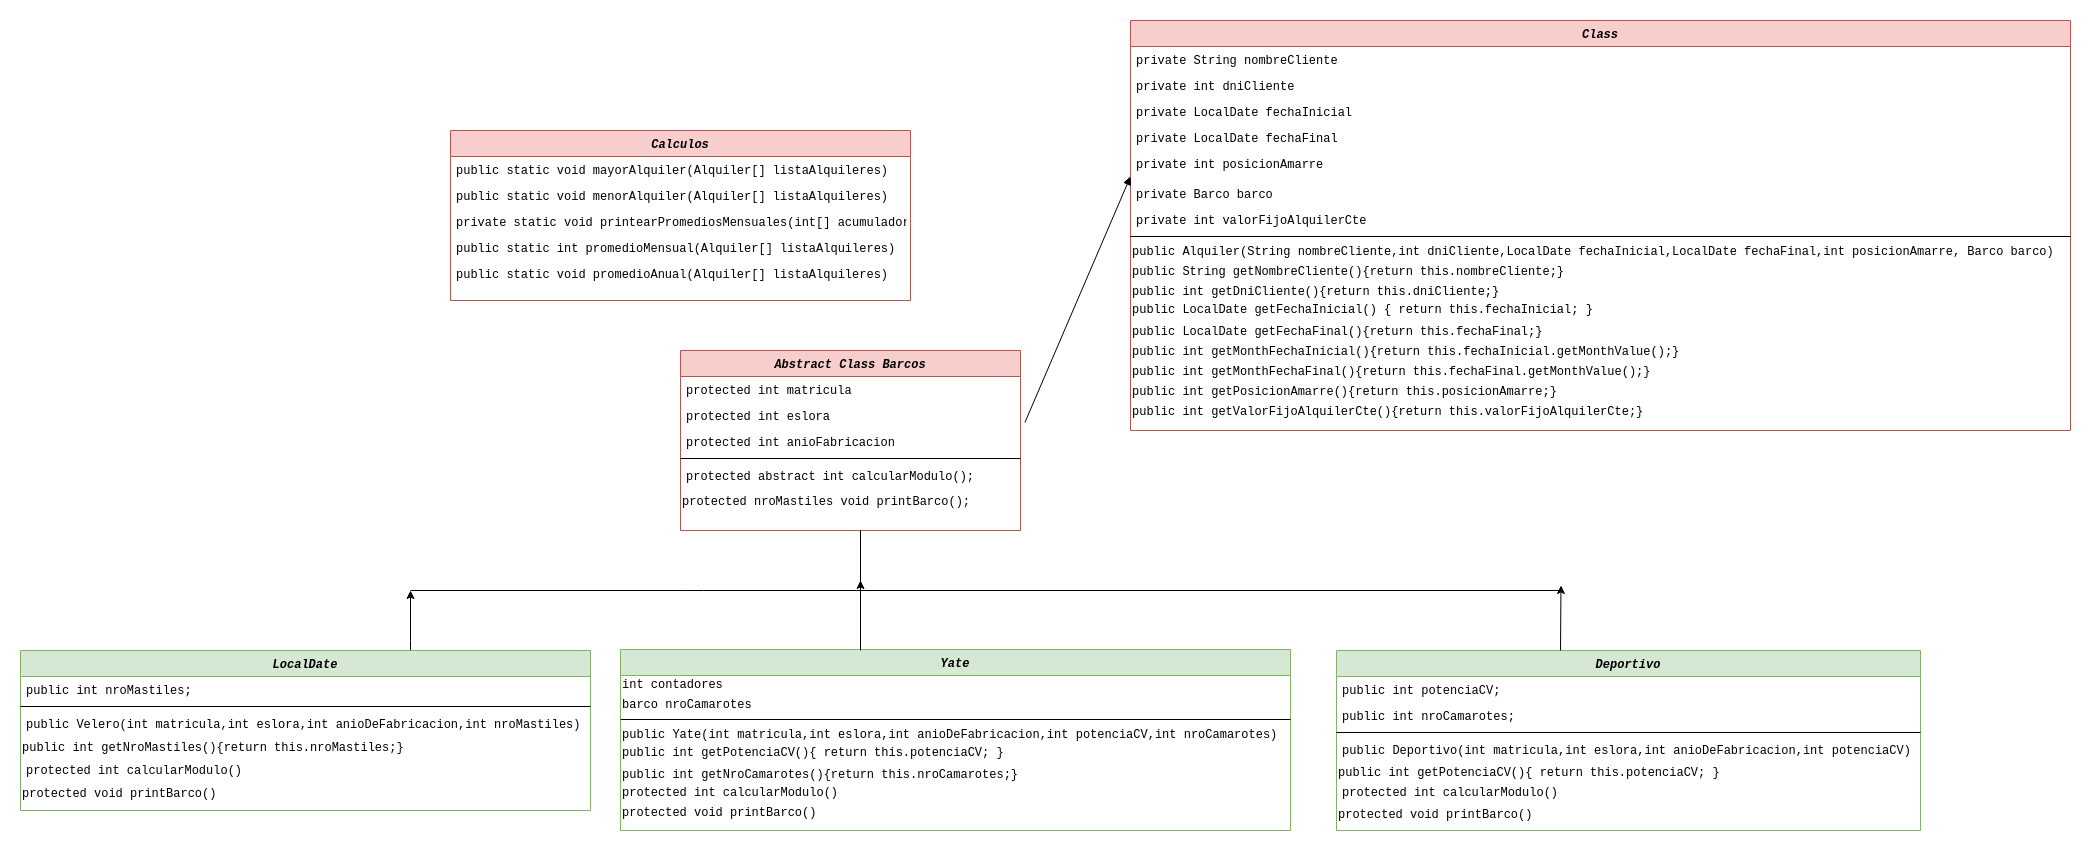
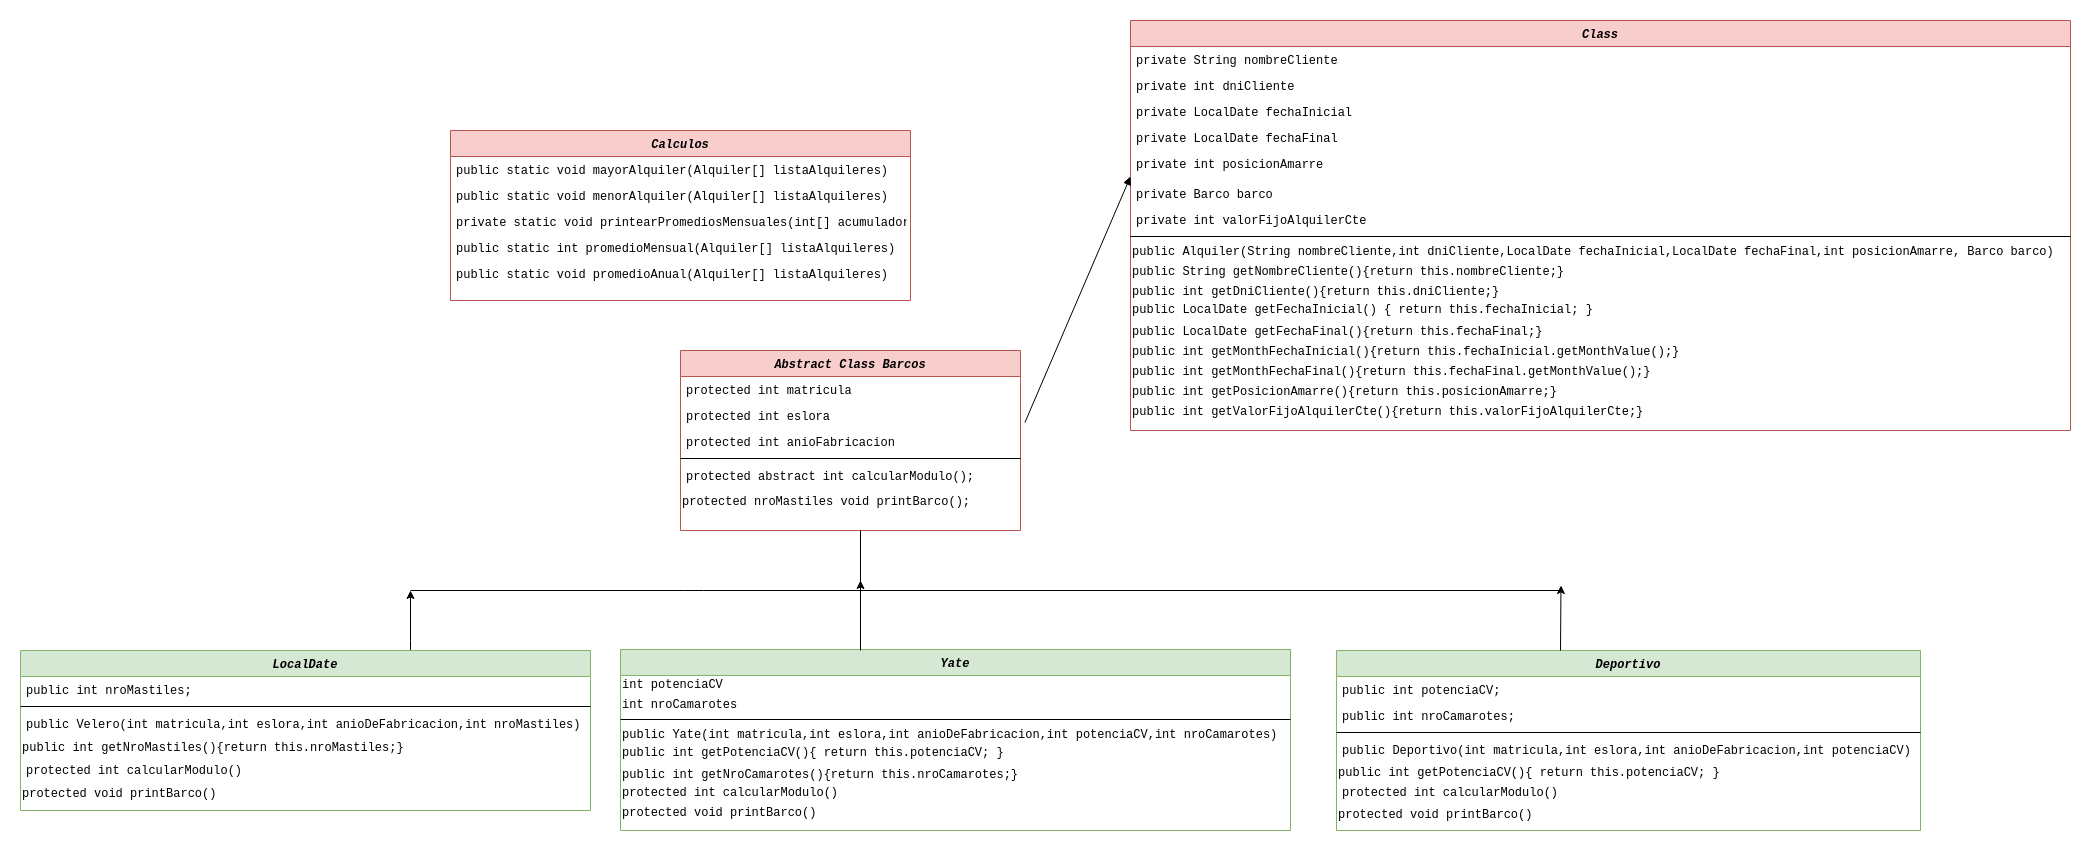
- <mxCell id="18" value="&lt;span style=&quot;&quot;&gt;int contadores&lt;/span&gt;" style="text;html=1;align=left;verticalAlign=middle;resizable=0;points=[];autosize=1;fontColor=#000000;fontFamily=Courier New;" vertex="1" parent="17"><mxGeometry y="26" width="670" height="20" as="geometry" /></mxCell>
+ <mxCell id="18" value="&lt;span style=&quot;&quot;&gt;int potenciaCV&lt;/span&gt;" style="text;html=1;align=left;verticalAlign=middle;resizable=0;points=[];autosize=1;fontColor=#000000;fontFamily=Courier New;" vertex="1" parent="17"><mxGeometry y="26" width="670" height="20" as="geometry" /></mxCell>
- <mxCell id="19" value="&lt;span style=&quot;&quot;&gt;barco nroCamarotes&lt;/span&gt;" style="text;html=1;align=left;verticalAlign=middle;resizable=0;points=[];autosize=1;fontColor=#000000;fontFamily=Courier New;" vertex="1" parent="17"><mxGeometry y="46" width="670" height="20" as="geometry" /></mxCell>
+ <mxCell id="19" value="&lt;span style=&quot;&quot;&gt;int nroCamarotes&lt;/span&gt;" style="text;html=1;align=left;verticalAlign=middle;resizable=0;points=[];autosize=1;fontColor=#000000;fontFamily=Courier New;" vertex="1" parent="17"><mxGeometry y="46" width="670" height="20" as="geometry" /></mxCell>
